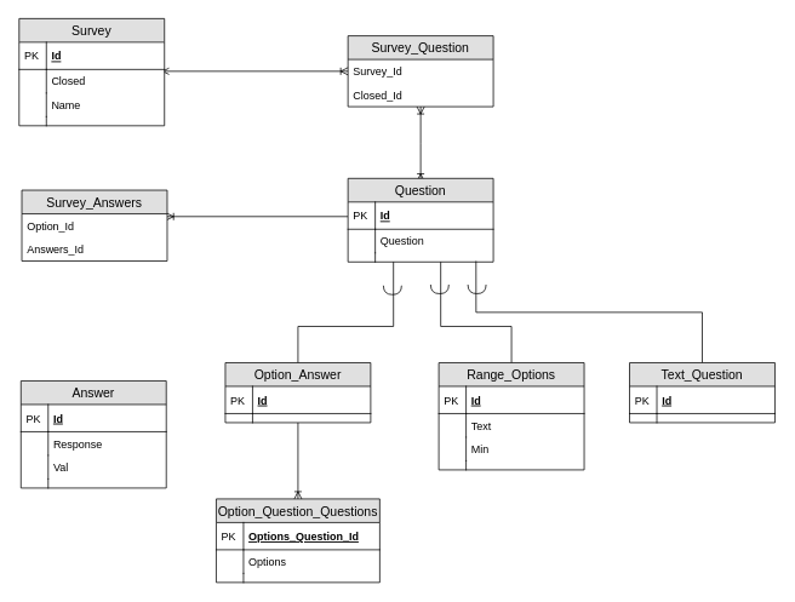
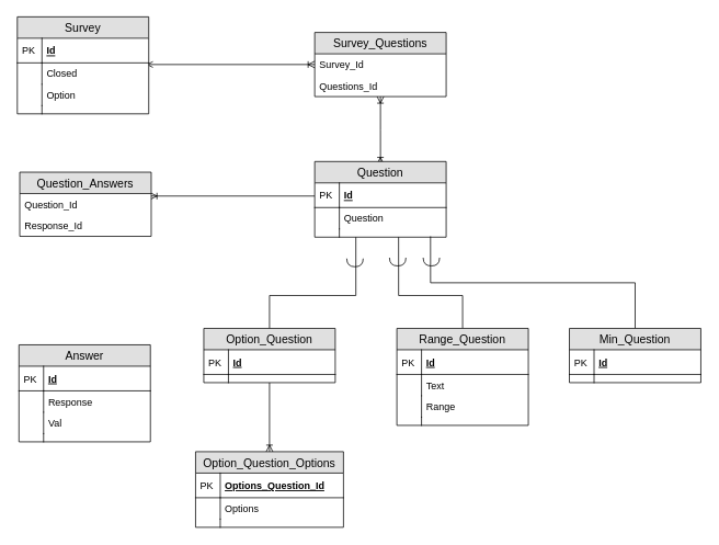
- <mxCell id="3" value="Survey_Question" style="swimlane;fontStyle=0;childLayout=stackLayout;horizontal=1;startSize=26;fillColor=#e0e0e0;horizontalStack=0;resizeParent=1;resizeParentMax=0;resizeLast=0;collapsible=1;marginBottom=0;swimlaneFillColor=#ffffff;align=center;fontSize=14;" vertex="1" parent="1"><mxGeometry x="382" y="39" width="160" height="78" as="geometry" /></mxCell>
+ <mxCell id="3" value="Survey_Questions" style="swimlane;fontStyle=0;childLayout=stackLayout;horizontal=1;startSize=26;fillColor=#e0e0e0;horizontalStack=0;resizeParent=1;resizeParentMax=0;resizeLast=0;collapsible=1;marginBottom=0;swimlaneFillColor=#ffffff;align=center;fontSize=14;" vertex="1" parent="1"><mxGeometry x="382" y="39" width="160" height="78" as="geometry" /></mxCell>
- <mxCell id="5" value="Closed_Id" style="text;strokeColor=none;fillColor=none;spacingLeft=4;spacingRight=4;overflow=hidden;rotatable=0;points=[[0,0.5],[1,0.5]];portConstraint=eastwest;fontSize=12;" vertex="1" parent="3"><mxGeometry y="52" width="160" height="26" as="geometry" /></mxCell>
+ <mxCell id="5" value="Questions_Id" style="text;strokeColor=none;fillColor=none;spacingLeft=4;spacingRight=4;overflow=hidden;rotatable=0;points=[[0,0.5],[1,0.5]];portConstraint=eastwest;fontSize=12;" vertex="1" parent="3"><mxGeometry y="52" width="160" height="26" as="geometry" /></mxCell>
- <mxCell id="54" value="Name" style="shape=partialRectangle;top=0;left=0;right=0;bottom=0;align=left;verticalAlign=top;fillColor=none;spacingLeft=34;spacingRight=4;overflow=hidden;rotatable=0;points=[[0,0.5],[1,0.5]];portConstraint=eastwest;dropTarget=0;fontSize=12;" vertex="1" parent="49"><mxGeometry y="82" width="160" height="26" as="geometry" /></mxCell>
+ <mxCell id="54" value="Option" style="shape=partialRectangle;top=0;left=0;right=0;bottom=0;align=left;verticalAlign=top;fillColor=none;spacingLeft=34;spacingRight=4;overflow=hidden;rotatable=0;points=[[0,0.5],[1,0.5]];portConstraint=eastwest;dropTarget=0;fontSize=12;" vertex="1" parent="49"><mxGeometry y="82" width="160" height="26" as="geometry" /></mxCell>
- <mxCell id="66" value="Survey_Answers" style="swimlane;fontStyle=0;childLayout=stackLayout;horizontal=1;startSize=26;fillColor=#e0e0e0;horizontalStack=0;resizeParent=1;resizeParentMax=0;resizeLast=0;collapsible=1;marginBottom=0;swimlaneFillColor=#ffffff;align=center;fontSize=14;" vertex="1" parent="1"><mxGeometry x="23" y="209" width="160" height="78" as="geometry" /></mxCell>
+ <mxCell id="66" value="Question_Answers" style="swimlane;fontStyle=0;childLayout=stackLayout;horizontal=1;startSize=26;fillColor=#e0e0e0;horizontalStack=0;resizeParent=1;resizeParentMax=0;resizeLast=0;collapsible=1;marginBottom=0;swimlaneFillColor=#ffffff;align=center;fontSize=14;" vertex="1" parent="1"><mxGeometry x="23" y="209" width="160" height="78" as="geometry" /></mxCell>
- <mxCell id="67" value="Option_Id" style="text;strokeColor=none;fillColor=none;spacingLeft=4;spacingRight=4;overflow=hidden;rotatable=0;points=[[0,0.5],[1,0.5]];portConstraint=eastwest;fontSize=12;" vertex="1" parent="66"><mxGeometry y="26" width="160" height="26" as="geometry" /></mxCell>
+ <mxCell id="67" value="Question_Id" style="text;strokeColor=none;fillColor=none;spacingLeft=4;spacingRight=4;overflow=hidden;rotatable=0;points=[[0,0.5],[1,0.5]];portConstraint=eastwest;fontSize=12;" vertex="1" parent="66"><mxGeometry y="26" width="160" height="26" as="geometry" /></mxCell>
- <mxCell id="68" value="Answers_Id" style="text;strokeColor=none;fillColor=none;spacingLeft=4;spacingRight=4;overflow=hidden;rotatable=0;points=[[0,0.5],[1,0.5]];portConstraint=eastwest;fontSize=12;" vertex="1" parent="66"><mxGeometry y="52" width="160" height="26" as="geometry" /></mxCell>
+ <mxCell id="68" value="Response_Id" style="text;strokeColor=none;fillColor=none;spacingLeft=4;spacingRight=4;overflow=hidden;rotatable=0;points=[[0,0.5],[1,0.5]];portConstraint=eastwest;fontSize=12;" vertex="1" parent="66"><mxGeometry y="52" width="160" height="26" as="geometry" /></mxCell>
- <mxCell id="17" value="Option_Answer" style="swimlane;fontStyle=0;childLayout=stackLayout;horizontal=1;startSize=26;fillColor=#e0e0e0;horizontalStack=0;resizeParent=1;resizeParentMax=0;resizeLast=0;collapsible=1;marginBottom=0;swimlaneFillColor=#ffffff;align=center;fontSize=14;" vertex="1" parent="1"><mxGeometry x="247" y="399" width="160" height="66" as="geometry" /></mxCell>
+ <mxCell id="17" value="Option_Question" style="swimlane;fontStyle=0;childLayout=stackLayout;horizontal=1;startSize=26;fillColor=#e0e0e0;horizontalStack=0;resizeParent=1;resizeParentMax=0;resizeLast=0;collapsible=1;marginBottom=0;swimlaneFillColor=#ffffff;align=center;fontSize=14;" vertex="1" parent="1"><mxGeometry x="247" y="399" width="160" height="66" as="geometry" /></mxCell>
- <mxCell id="39" value="Range_Options" style="swimlane;fontStyle=0;childLayout=stackLayout;horizontal=1;startSize=26;fillColor=#e0e0e0;horizontalStack=0;resizeParent=1;resizeParentMax=0;resizeLast=0;collapsible=1;marginBottom=0;swimlaneFillColor=#ffffff;align=center;fontSize=14;" vertex="1" parent="1"><mxGeometry x="482" y="399" width="160" height="118" as="geometry" /></mxCell>
+ <mxCell id="39" value="Range_Question" style="swimlane;fontStyle=0;childLayout=stackLayout;horizontal=1;startSize=26;fillColor=#e0e0e0;horizontalStack=0;resizeParent=1;resizeParentMax=0;resizeLast=0;collapsible=1;marginBottom=0;swimlaneFillColor=#ffffff;align=center;fontSize=14;" vertex="1" parent="1"><mxGeometry x="482" y="399" width="160" height="118" as="geometry" /></mxCell>
- <mxCell id="61" value="Text_Question" style="swimlane;fontStyle=0;childLayout=stackLayout;horizontal=1;startSize=26;fillColor=#e0e0e0;horizontalStack=0;resizeParent=1;resizeParentMax=0;resizeLast=0;collapsible=1;marginBottom=0;swimlaneFillColor=#ffffff;align=center;fontSize=14;" vertex="1" parent="1"><mxGeometry x="692" y="399" width="160" height="66" as="geometry" /></mxCell>
+ <mxCell id="61" value="Min_Question" style="swimlane;fontStyle=0;childLayout=stackLayout;horizontal=1;startSize=26;fillColor=#e0e0e0;horizontalStack=0;resizeParent=1;resizeParentMax=0;resizeLast=0;collapsible=1;marginBottom=0;swimlaneFillColor=#ffffff;align=center;fontSize=14;" vertex="1" parent="1"><mxGeometry x="692" y="399" width="160" height="66" as="geometry" /></mxCell>
- <mxCell id="44" value="Min" style="shape=partialRectangle;top=0;left=0;right=0;bottom=0;align=left;verticalAlign=top;fillColor=none;spacingLeft=34;spacingRight=4;overflow=hidden;rotatable=0;points=[[0,0.5],[1,0.5]];portConstraint=eastwest;dropTarget=0;fontSize=12;" vertex="1" parent="39"><mxGeometry y="82" width="160" height="26" as="geometry" /></mxCell>
+ <mxCell id="44" value="Range" style="shape=partialRectangle;top=0;left=0;right=0;bottom=0;align=left;verticalAlign=top;fillColor=none;spacingLeft=34;spacingRight=4;overflow=hidden;rotatable=0;points=[[0,0.5],[1,0.5]];portConstraint=eastwest;dropTarget=0;fontSize=12;" vertex="1" parent="39"><mxGeometry y="82" width="160" height="26" as="geometry" /></mxCell>
- <mxCell id="10" value="Option_Question_Questions" style="swimlane;fontStyle=0;childLayout=stackLayout;horizontal=1;startSize=26;fillColor=#e0e0e0;horizontalStack=0;resizeParent=1;resizeParentMax=0;resizeLast=0;collapsible=1;marginBottom=0;swimlaneFillColor=#ffffff;align=center;fontSize=14;" vertex="1" parent="1"><mxGeometry x="237" y="549" width="180" height="92" as="geometry" /></mxCell>
+ <mxCell id="10" value="Option_Question_Options" style="swimlane;fontStyle=0;childLayout=stackLayout;horizontal=1;startSize=26;fillColor=#e0e0e0;horizontalStack=0;resizeParent=1;resizeParentMax=0;resizeLast=0;collapsible=1;marginBottom=0;swimlaneFillColor=#ffffff;align=center;fontSize=14;" vertex="1" parent="1"><mxGeometry x="237" y="549" width="180" height="92" as="geometry" /></mxCell>
